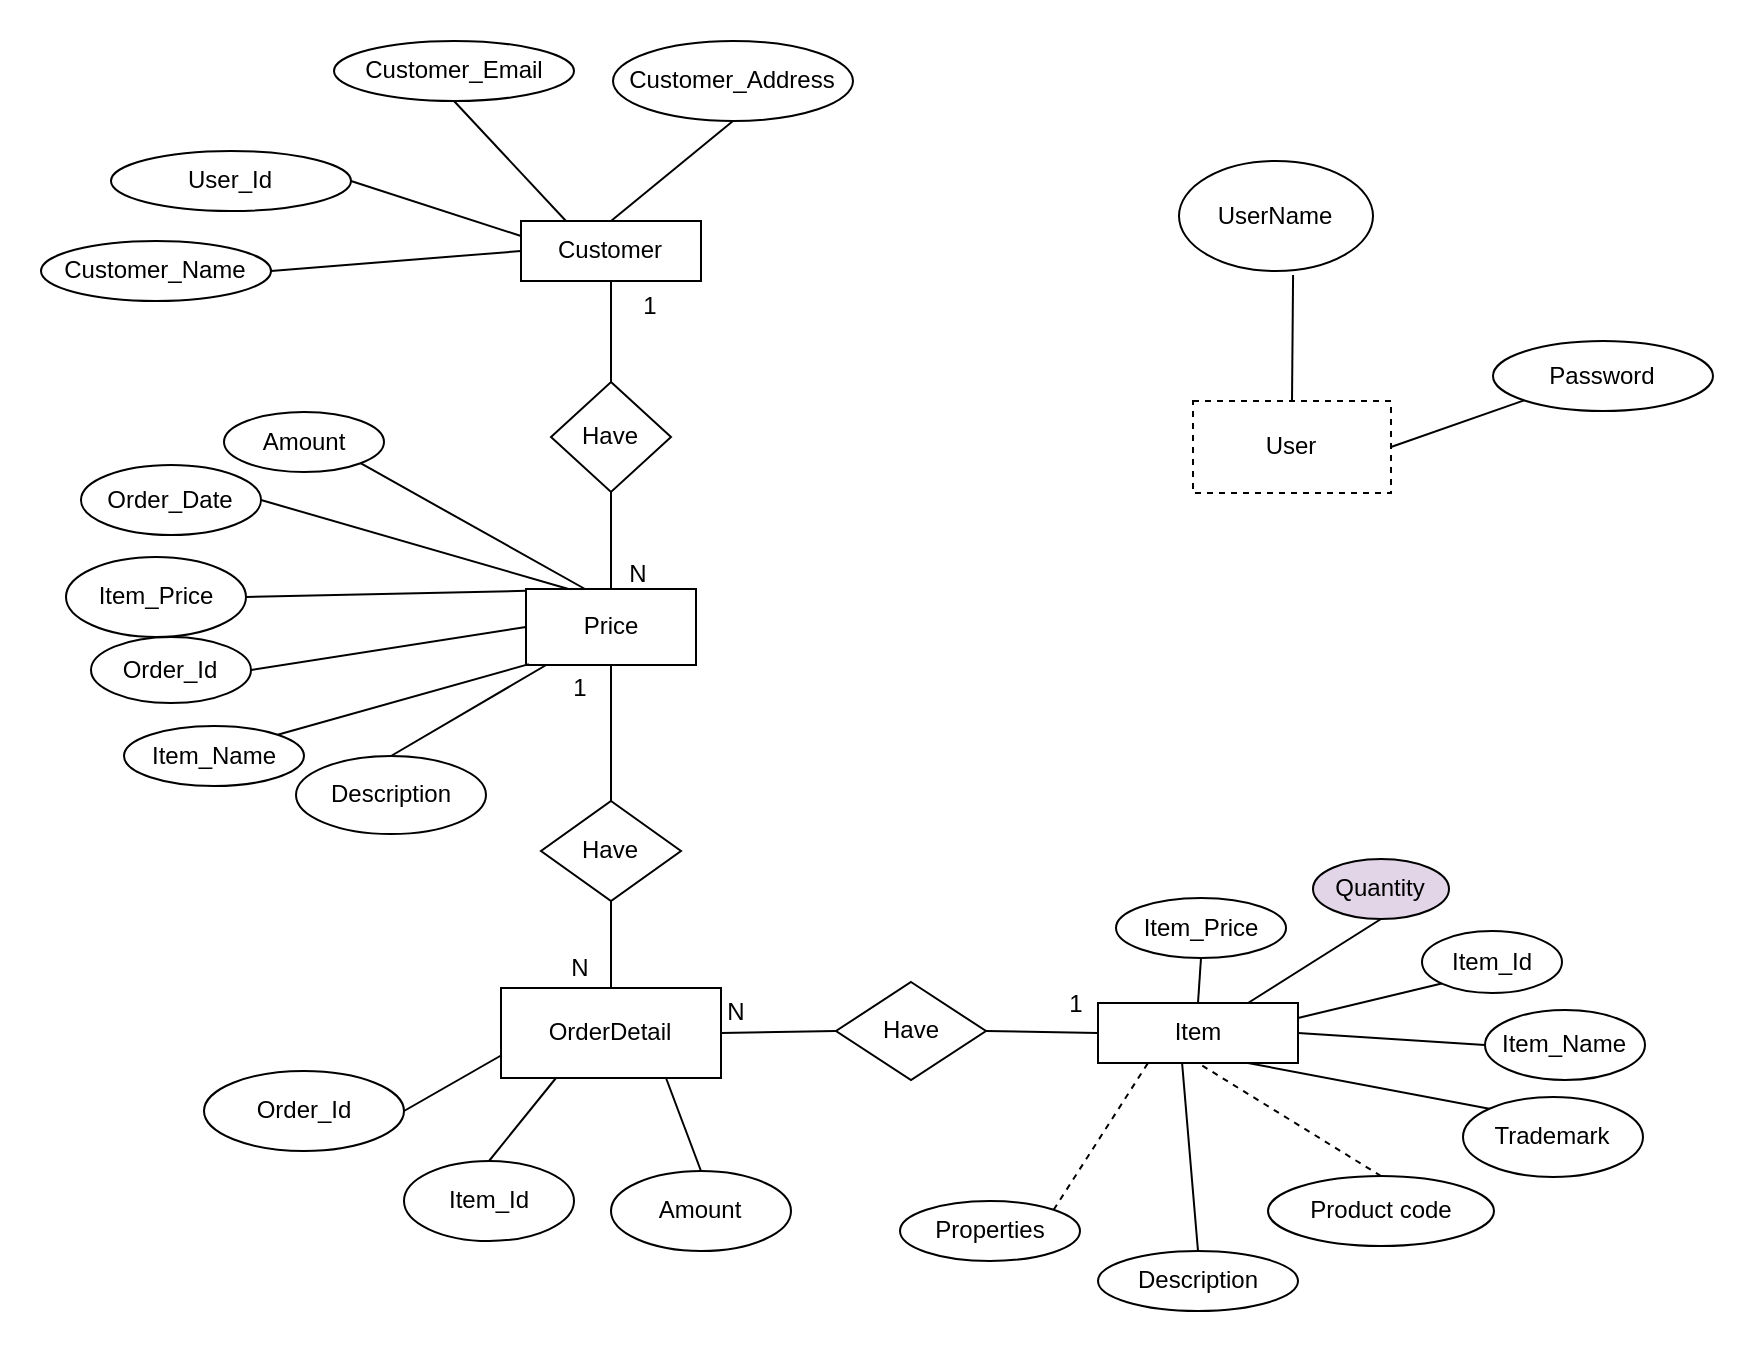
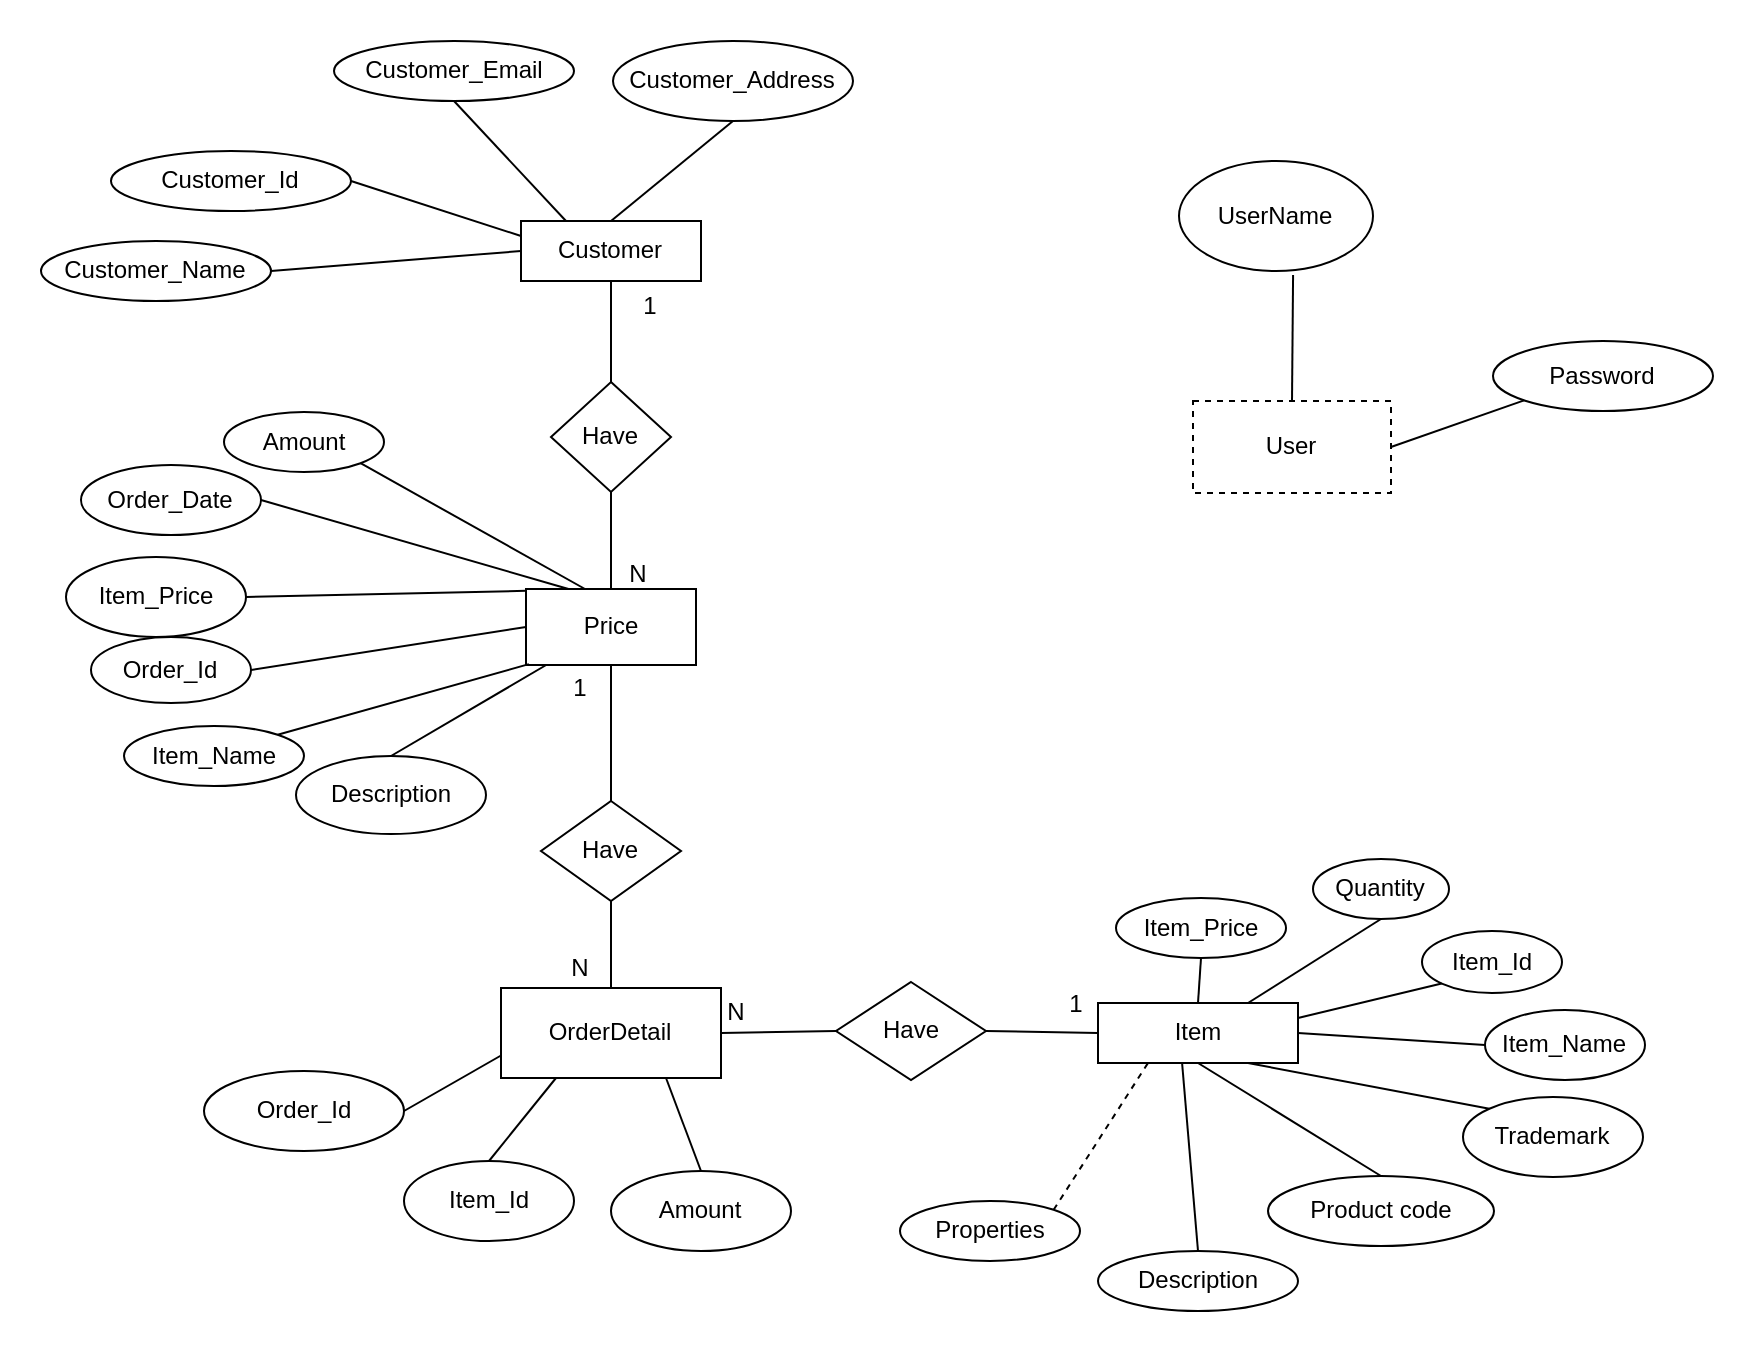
- <mxCell id="5" value="User_Id" style="ellipse;whiteSpace=wrap;html=1;" parent="1" vertex="1"><mxGeometry x="55" y="75" width="120" height="30" as="geometry" /></mxCell>
+ <mxCell id="5" value="Customer_Id" style="ellipse;whiteSpace=wrap;html=1;" parent="1" vertex="1"><mxGeometry x="55" y="75" width="120" height="30" as="geometry" /></mxCell>
- <mxCell id="19" value="Quantity" style="ellipse;whiteSpace=wrap;html=1;fillColor=#e1d5e7;" parent="1" vertex="1"><mxGeometry x="656" y="429" width="68" height="30" as="geometry" /></mxCell>
+ <mxCell id="19" value="Quantity" style="ellipse;whiteSpace=wrap;html=1;" parent="1" vertex="1"><mxGeometry x="656" y="429" width="68" height="30" as="geometry" /></mxCell>
- <mxCell id="23" value="" style="endArrow=none;html=1;entryX=0.5;entryY=1;entryDx=0;entryDy=0;exitX=0.5;exitY=0;exitDx=0;exitDy=0;dashed=1;" parent="1" source="17" target="3" edge="1"><mxGeometry width="50" height="50" relative="1" as="geometry"><mxPoint x="25" y="780" as="sourcePoint" /><mxPoint x="75" y="730" as="targetPoint" /></mxGeometry></mxCell>
+ <mxCell id="23" value="" style="endArrow=none;html=1;entryX=0.5;entryY=1;entryDx=0;entryDy=0;exitX=0.5;exitY=0;exitDx=0;exitDy=0;" parent="1" source="17" target="3" edge="1"><mxGeometry width="50" height="50" relative="1" as="geometry"><mxPoint x="25" y="780" as="sourcePoint" /><mxPoint x="75" y="730" as="targetPoint" /></mxGeometry></mxCell>
